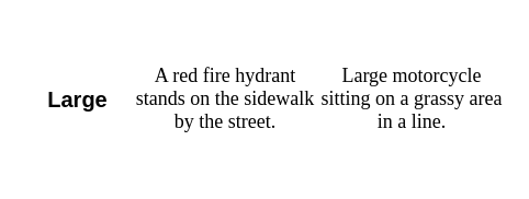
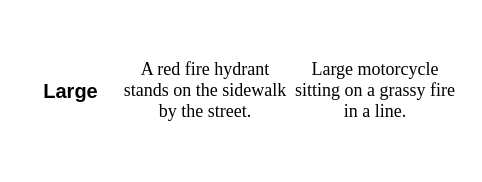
- <mxCell id="4" value="&lt;p style=&quot;margin: 0px; font-variant-numeric: normal; font-variant-east-asian: normal; font-variant-alternates: normal; font-size-adjust: none; font-kerning: auto; font-optical-sizing: auto; font-feature-settings: normal; font-variation-settings: normal; font-variant-position: normal; font-stretch: normal; line-height: normal; font-size: 18px;&quot; class=&quot;p1&quot;&gt;&lt;font face=&quot;Comic Sans MS&quot; style=&quot;font-size: 18px;&quot;&gt;Large motorcycle sitting on a grassy area in a line.&lt;/font&gt;&lt;/p&gt;" style="rounded=0;whiteSpace=wrap;html=1;fontColor=default;strokeColor=none;fillColor=none;align=center;fontSize=18;" vertex="1" parent="1"><mxGeometry x="290" y="20" width="170" height="140" as="geometry" /></mxCell>
+ <mxCell id="4" value="&lt;p style=&quot;margin: 0px; font-variant-numeric: normal; font-variant-east-asian: normal; font-variant-alternates: normal; font-size-adjust: none; font-kerning: auto; font-optical-sizing: auto; font-feature-settings: normal; font-variation-settings: normal; font-variant-position: normal; font-stretch: normal; line-height: normal; font-size: 18px;&quot; class=&quot;p1&quot;&gt;&lt;font face=&quot;Comic Sans MS&quot; style=&quot;font-size: 18px;&quot;&gt;Large motorcycle sitting on a grassy fire in a line.&lt;/font&gt;&lt;/p&gt;" style="rounded=0;whiteSpace=wrap;html=1;fontColor=default;strokeColor=none;fillColor=none;align=center;fontSize=18;" vertex="1" parent="1"><mxGeometry x="290" y="20" width="170" height="140" as="geometry" /></mxCell>
